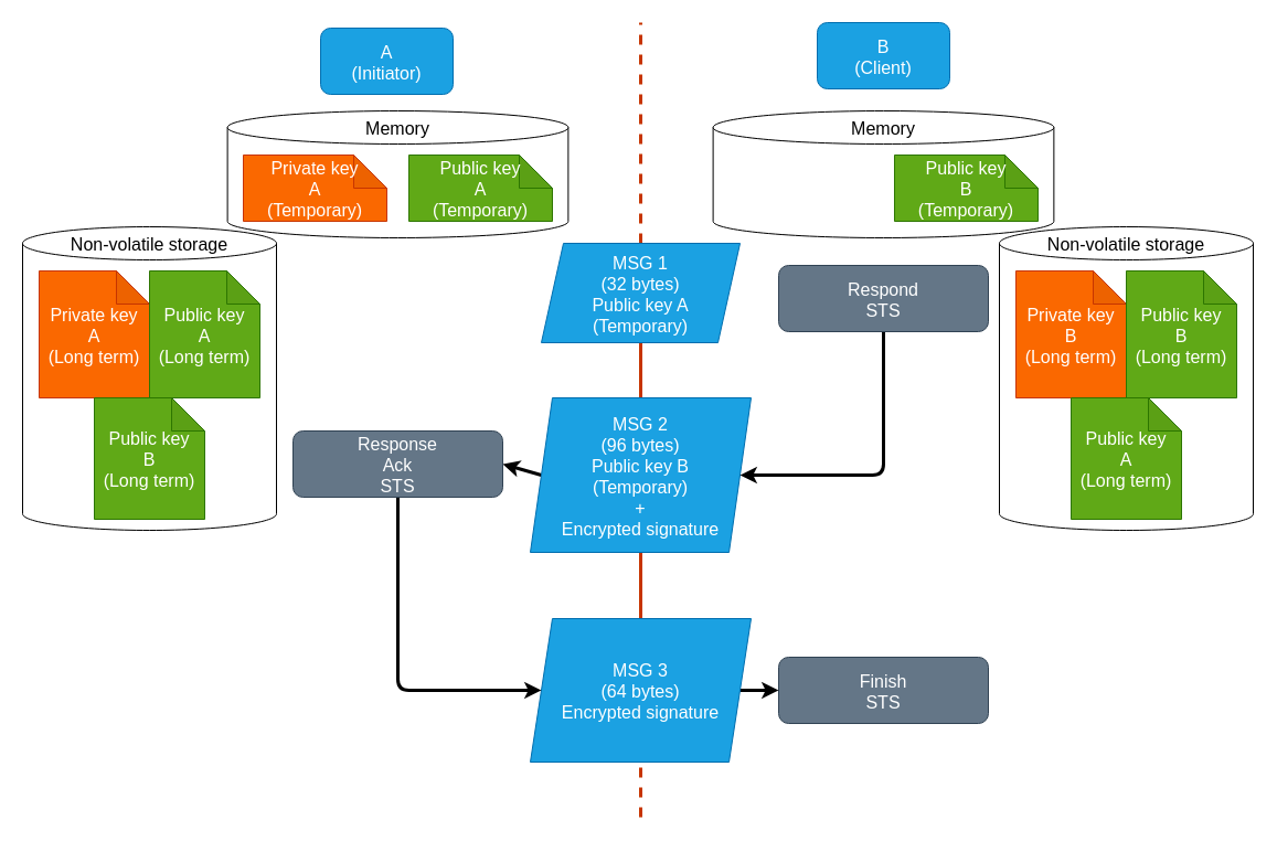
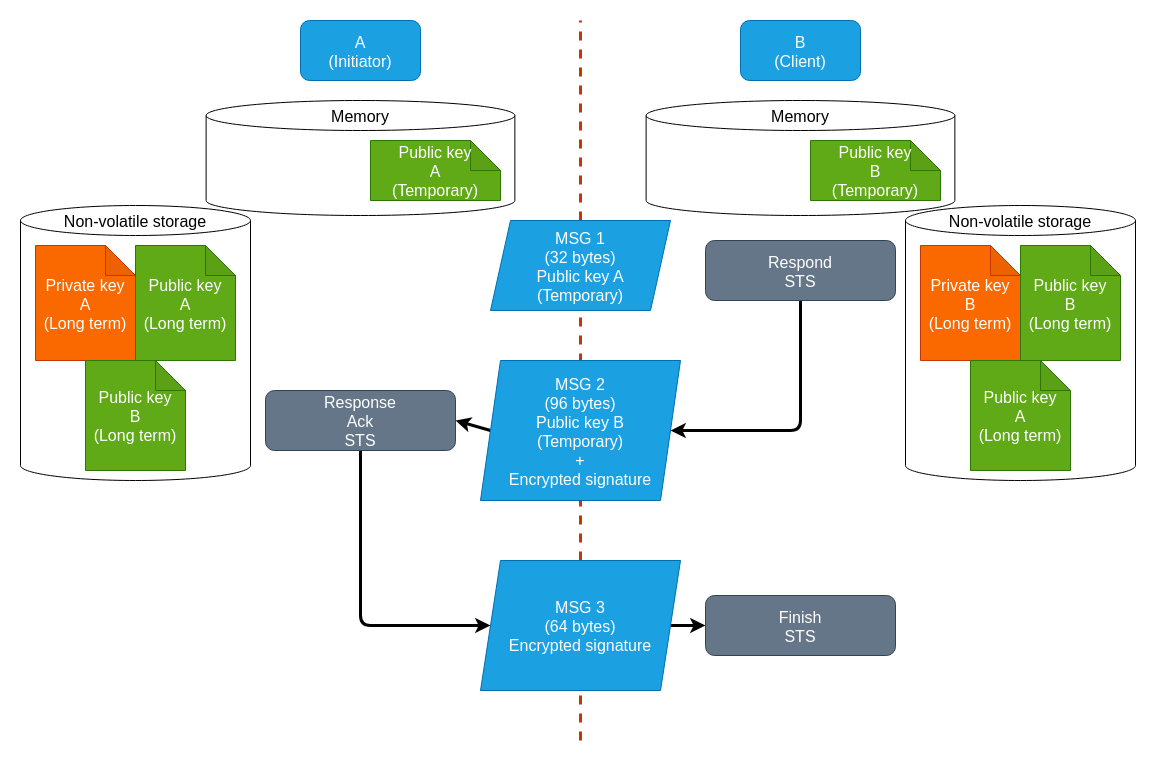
- <mxCell id="5" value="A&#10;(Initiator)" style="rounded=1;fontSize=16;fontColor=#ffffff;fillColor=#1ba1e2;strokeColor=#006EAF;" parent="1" vertex="1"><mxGeometry x="290" y="25" width="120" height="60" as="geometry" /></mxCell>
+ <mxCell id="5" value="A&#10;(Initiator)" style="rounded=1;fontSize=16;fontColor=#ffffff;fillColor=#1ba1e2;strokeColor=#006EAF;" parent="1" vertex="1"><mxGeometry x="300" y="20" width="120" height="60" as="geometry" /></mxCell>
- <mxCell id="29" value="Private key&#10;A&#10;(Temporary)" style="shape=note;backgroundOutline=1;darkOpacity=0.05;fillColor=#fa6800;fontColor=#FFFFFF;strokeColor=#C73500;fontSize=16;" parent="1" vertex="1"><mxGeometry x="220" y="140" width="130" height="60" as="geometry" /></mxCell>
- <mxCell id="9" value="" style="endArrow=none;dashed=0;fontSize=16;fontColor=#000000;strokeWidth=3;fillColor=#fa6800;strokeColor=#C73500;startArrow=none;" parent="1" source="15" target="10" edge="1"><mxGeometry width="50" height="50" relative="1" as="geometry"><mxPoint x="580" y="640" as="sourcePoint" /><mxPoint x="580" y="-50" as="targetPoint" /></mxGeometry></mxCell>
+ <mxCell id="9" value="" style="endArrow=none;dashed=1;fontSize=16;fontColor=#000000;strokeWidth=3;fillColor=#fa6800;strokeColor=#C73500;startArrow=none;" parent="1" source="15" target="10" edge="1"><mxGeometry width="50" height="50" relative="1" as="geometry"><mxPoint x="580" y="640" as="sourcePoint" /><mxPoint x="580" y="-50" as="targetPoint" /></mxGeometry></mxCell>
